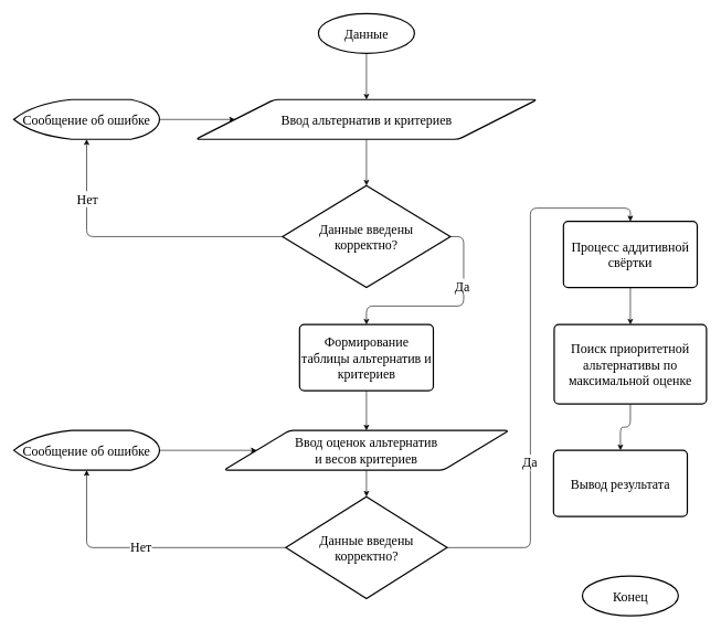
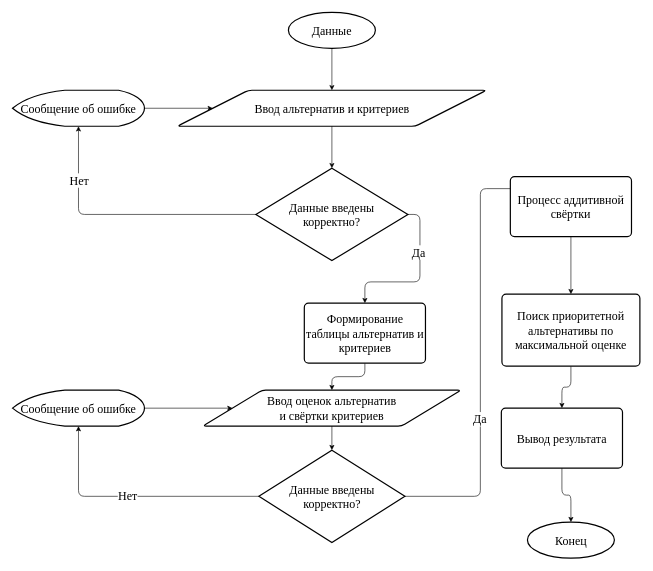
- <mxCell id="25" value="Процесс аддитивной свёртки" style="rounded=1;absoluteArcSize=1;arcSize=14;strokeWidth=2;whiteSpace=wrap;html=1;fontFamily=Verdana;fontSize=20;" parent="1" vertex="1"><mxGeometry x="850" y="334" width="202" height="100" as="geometry" /></mxCell>
+ <mxCell id="25" value="Процесс аддитивной свёртки" style="rounded=1;absoluteArcSize=1;arcSize=14;strokeWidth=2;whiteSpace=wrap;html=1;fontFamily=Verdana;fontSize=20;" parent="1" vertex="1"><mxGeometry x="850" y="294" width="202" height="100" as="geometry" /></mxCell>
- <mxCell id="14" value="Формирование таблицы альтернатив и критериев" style="rounded=1;absoluteArcSize=1;arcSize=14;strokeWidth=2;whiteSpace=wrap;html=1;fontFamily=Verdana;fontSize=20;" parent="1" vertex="1"><mxGeometry x="451.5" y="490" width="202" height="100" as="geometry" /></mxCell>
+ <mxCell id="14" value="Формирование таблицы альтернатив и критериев" style="rounded=1;absoluteArcSize=1;arcSize=14;strokeWidth=2;whiteSpace=wrap;html=1;fontFamily=Verdana;fontSize=20;" parent="1" vertex="1"><mxGeometry x="506.5" y="505" width="202" height="100" as="geometry" /></mxCell>
- <mxCell id="15" value="Ввод оценок альтернатив&lt;div&gt;и весов критериев&lt;/div&gt;" style="shape=parallelogram;strokeWidth=2;perimeter=parallelogramPerimeter;rounded=1;arcSize=12;size=0.23;whiteSpace=wrap;html=1;fontFamily=Verdana;fontSize=20;" parent="1" vertex="1"><mxGeometry x="337.18" y="650" width="430.63" height="60" as="geometry" /></mxCell>
+ <mxCell id="15" value="Ввод оценок альтернатив&lt;div&gt;и свёртки критериев&lt;/div&gt;" style="shape=parallelogram;strokeWidth=2;perimeter=parallelogramPerimeter;rounded=1;arcSize=12;size=0.23;whiteSpace=wrap;html=1;fontFamily=Verdana;fontSize=20;" parent="1" vertex="1"><mxGeometry x="337.18" y="650" width="430.63" height="60" as="geometry" /></mxCell>
+ <mxCell id="30" style="edgeStyle=orthogonalEdgeStyle;rounded=1;orthogonalLoop=1;jettySize=auto;html=1;exitX=0.5;exitY=1;exitDx=0;exitDy=0;entryX=0.5;entryY=0;entryDx=0;entryDy=0;entryPerimeter=0;fontSize=20;fontFamily=Verdana;" parent="1" source="28" target="29" edge="1"><mxGeometry relative="1" as="geometry" /></mxCell>
